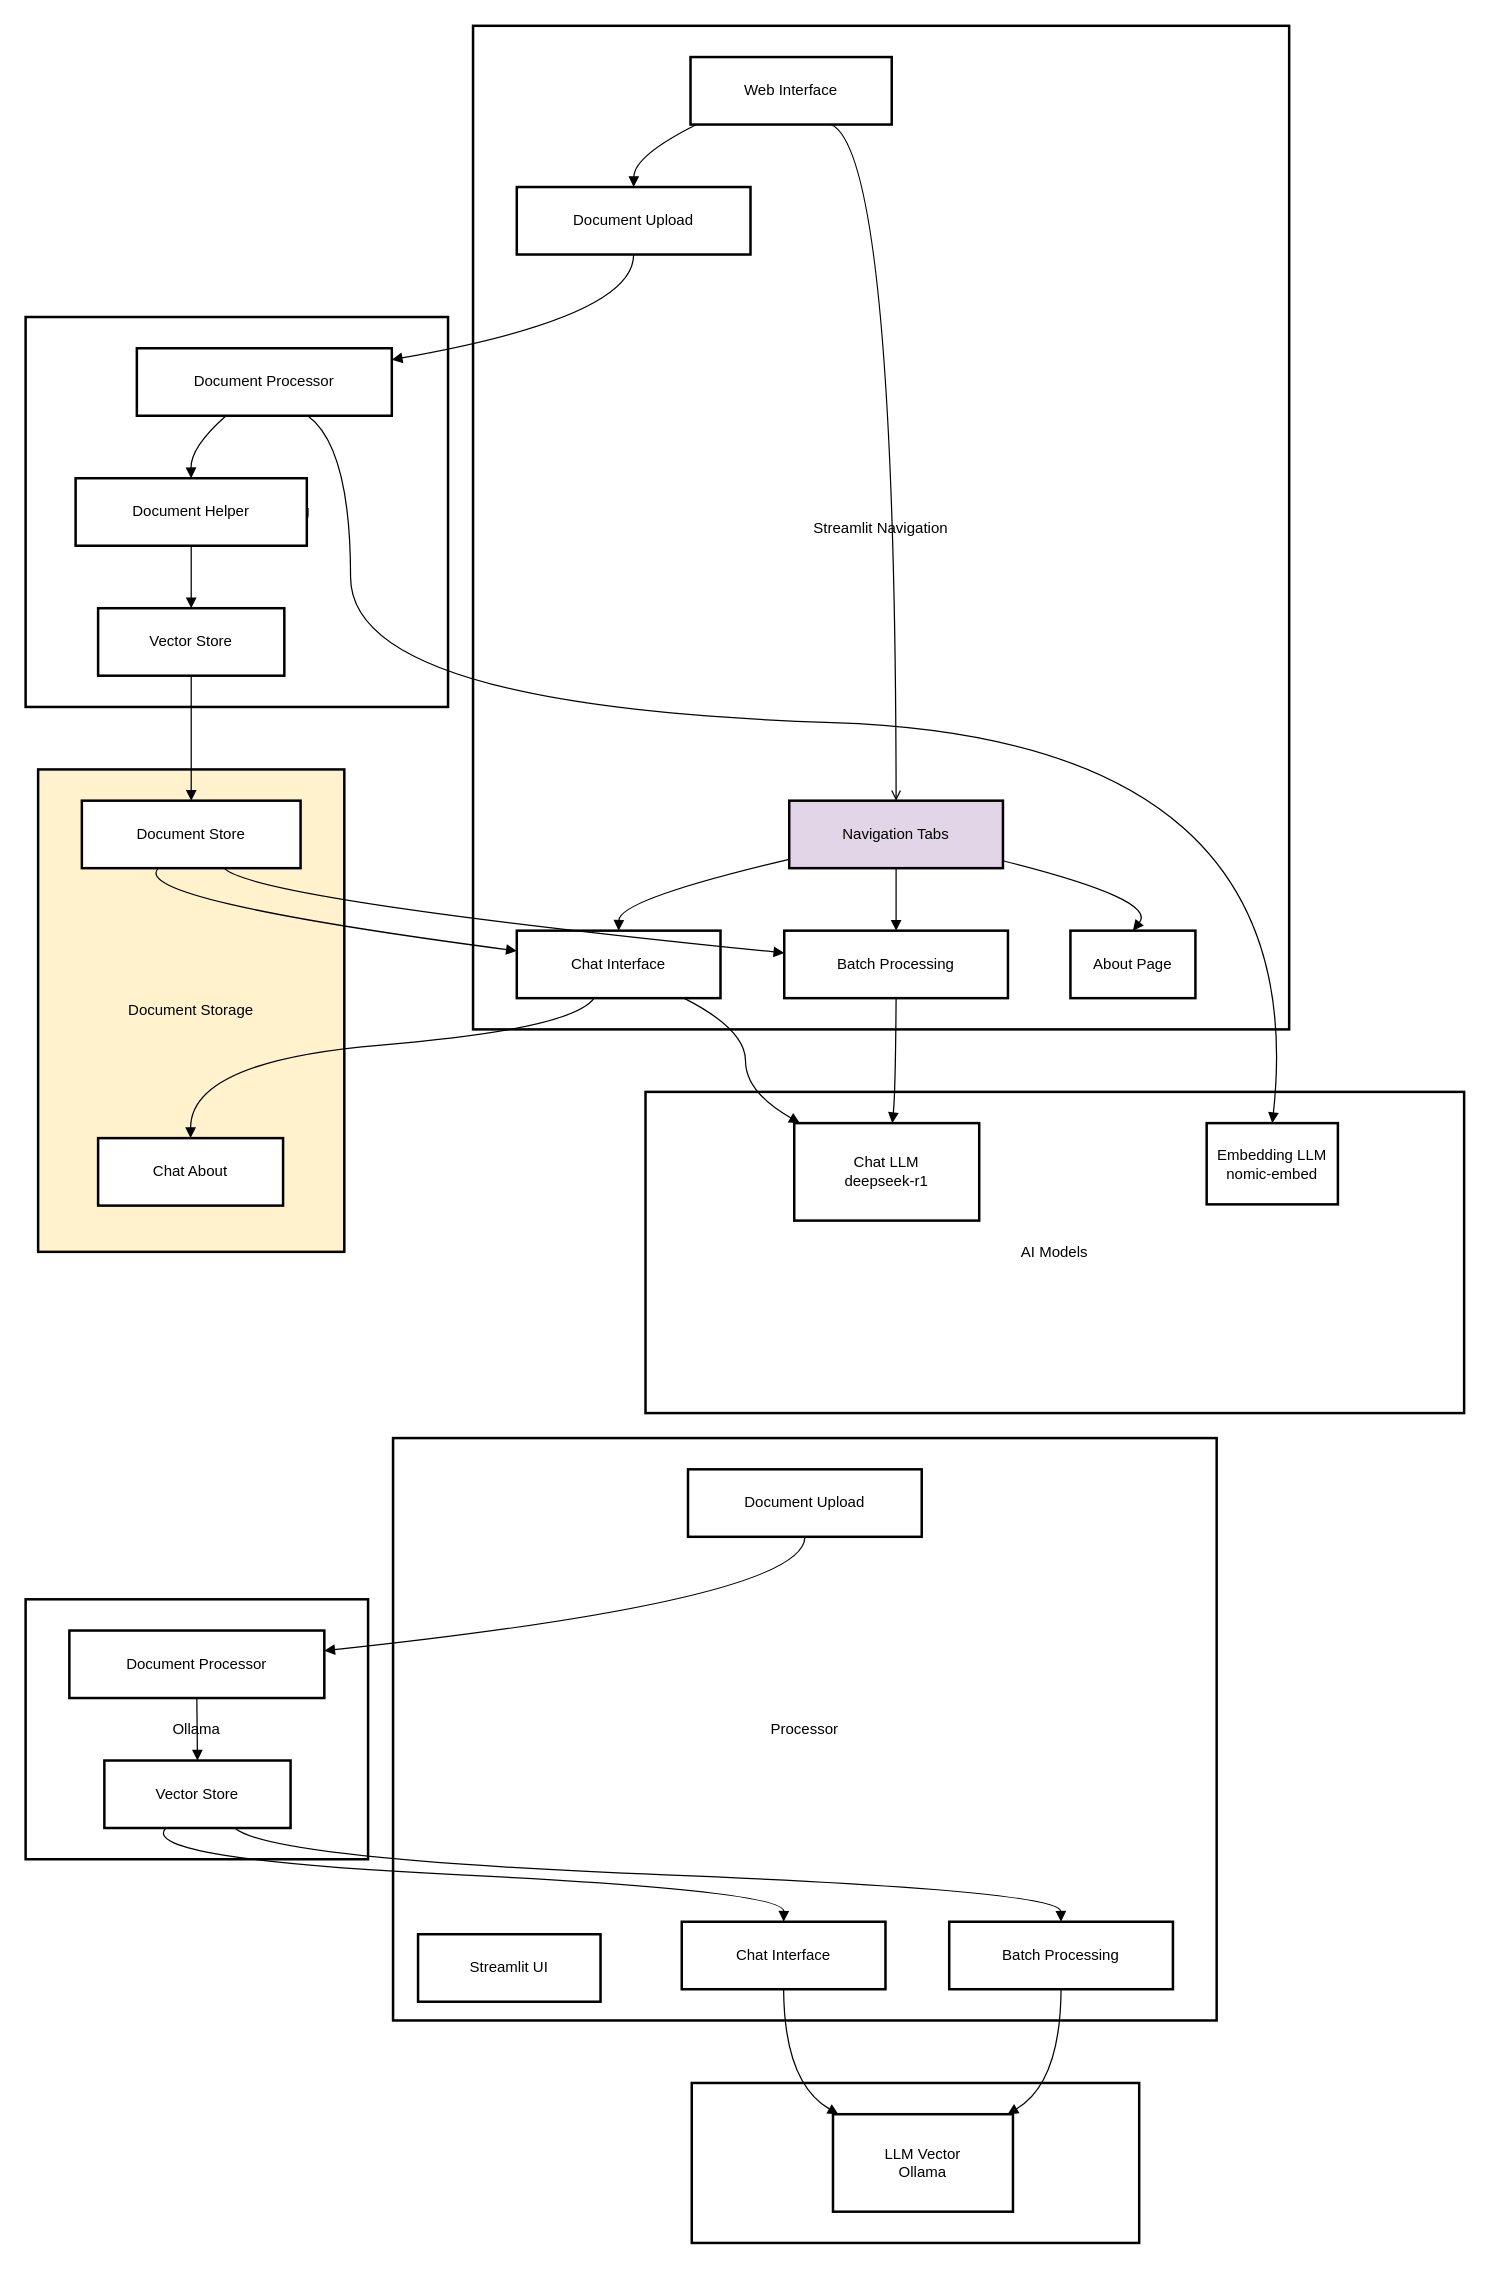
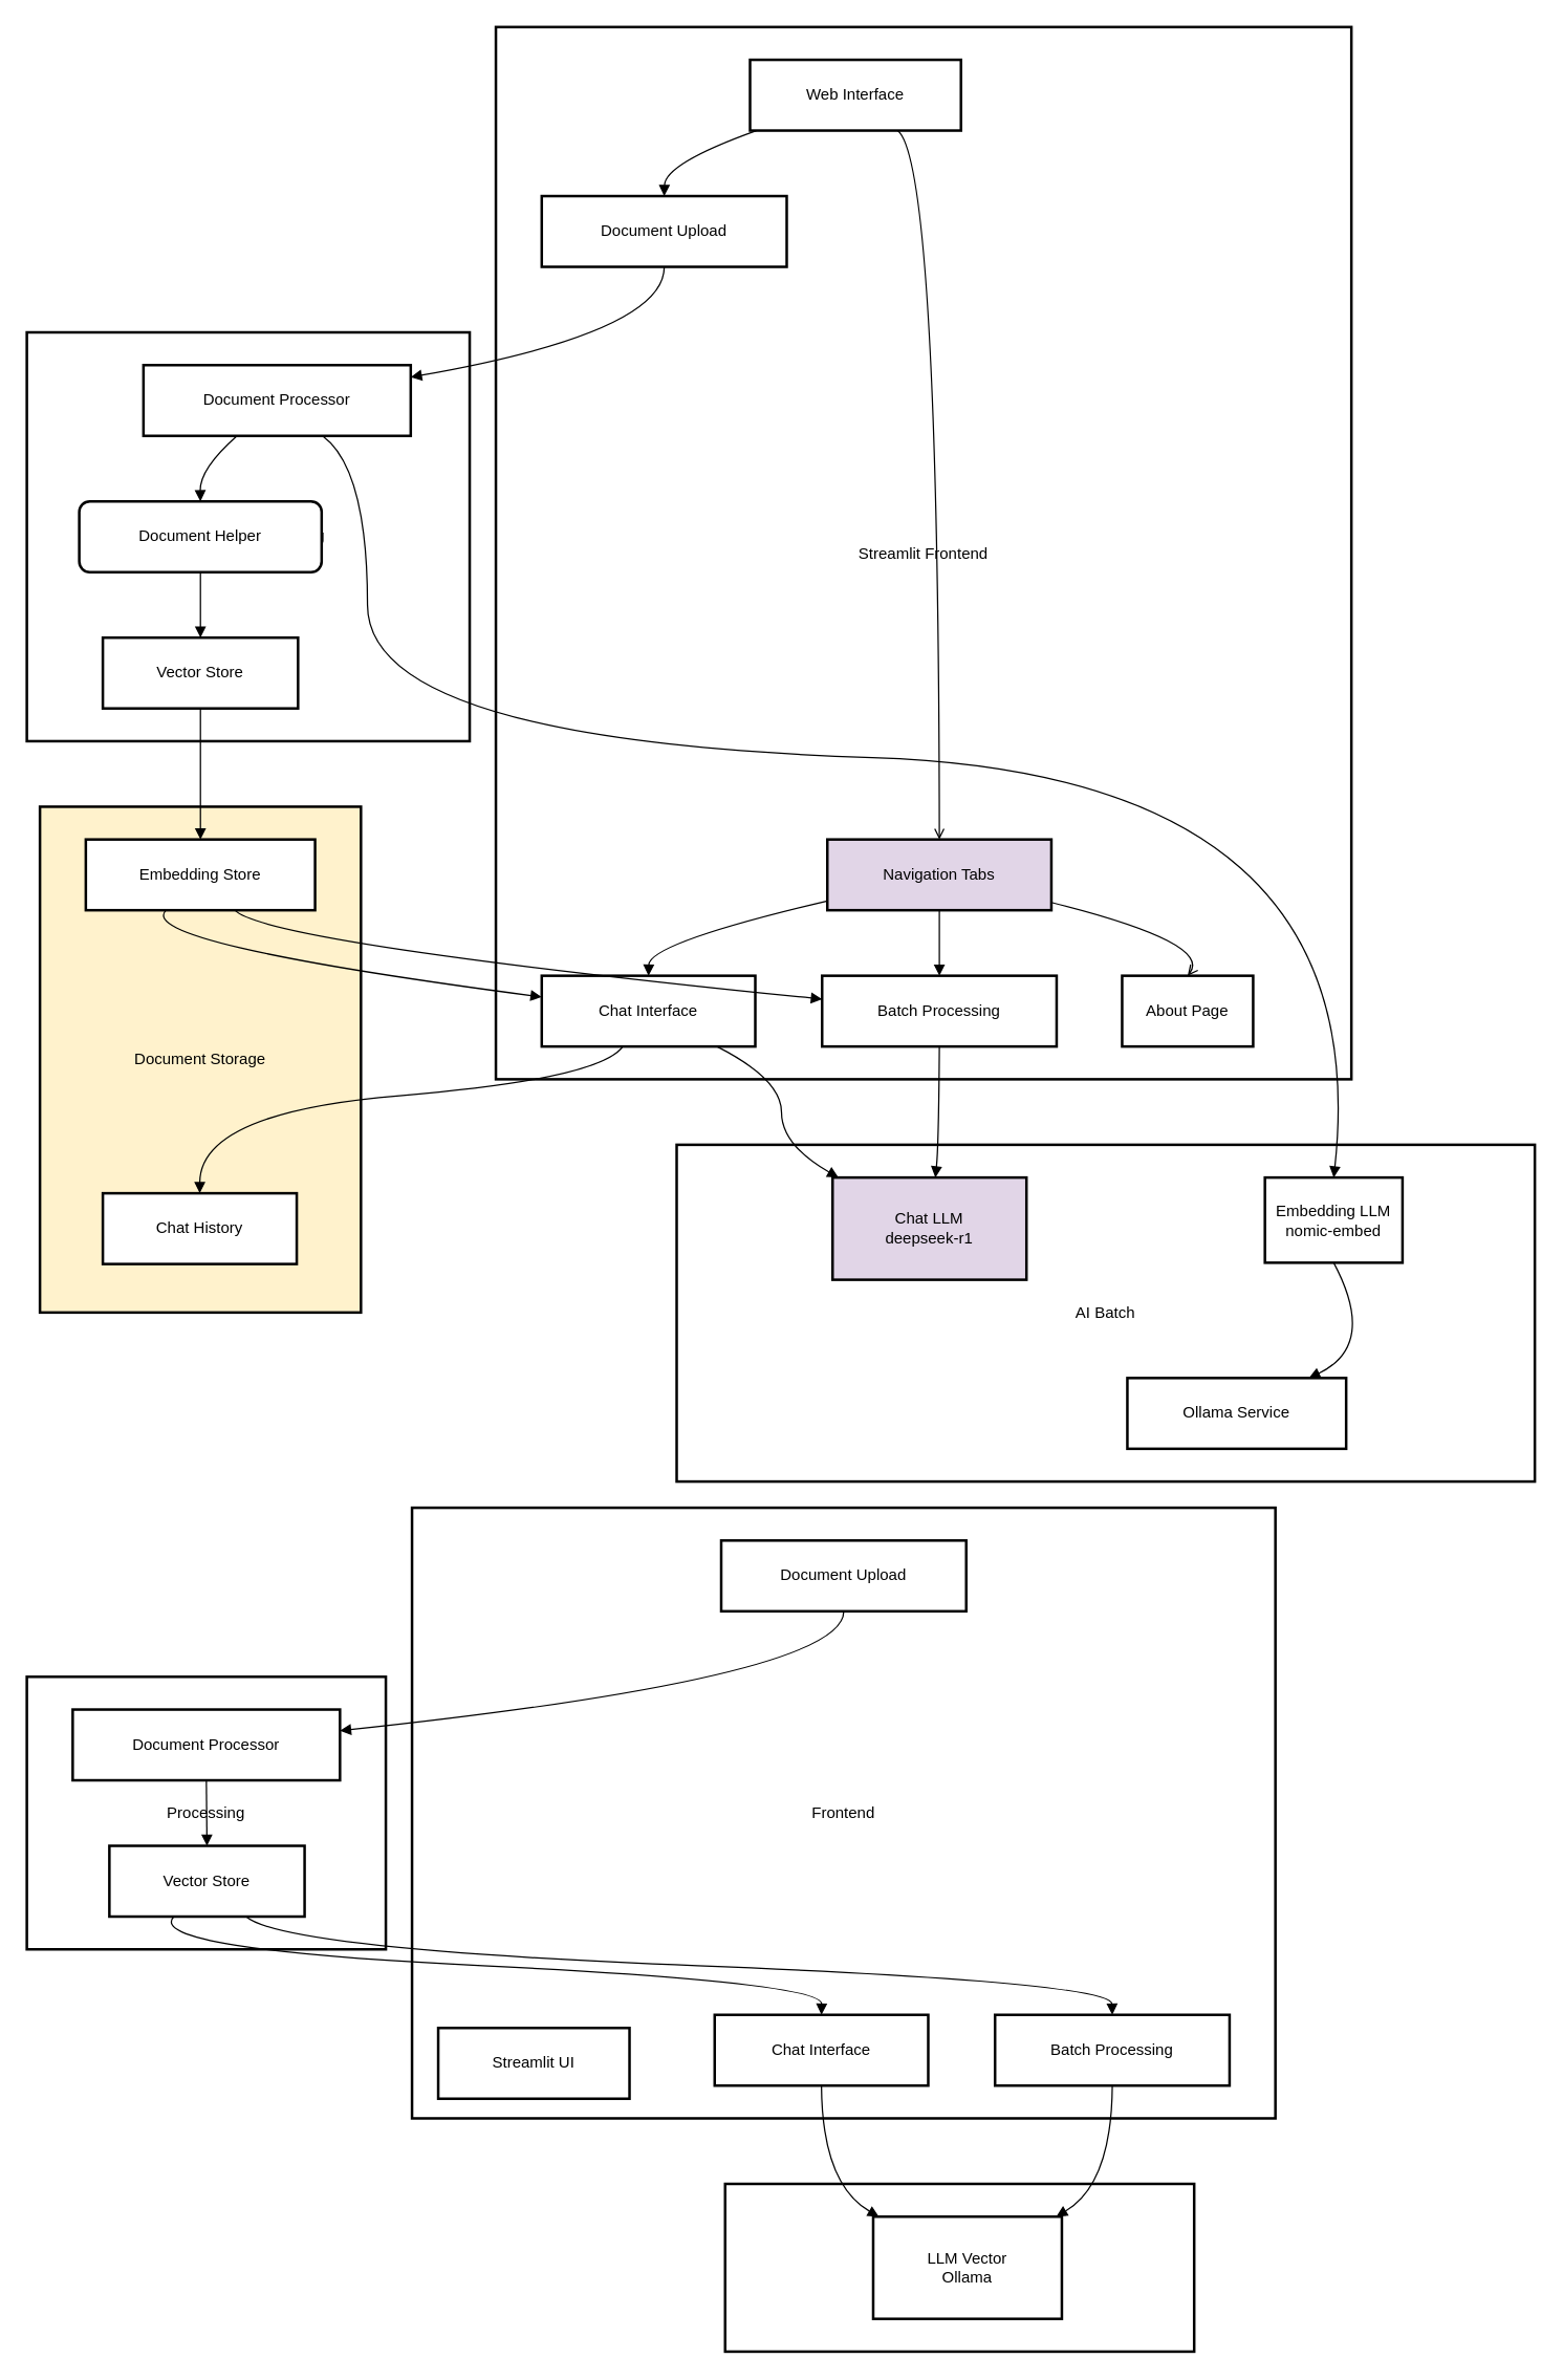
- <mxCell id="6" value="Web Interface" style="whiteSpace=wrap;strokeWidth=2;" vertex="1" parent="1"><mxGeometry x="552" y="45" width="161" height="54" as="geometry" /></mxCell>
+ <mxCell id="6" value="Web Interface" style="whiteSpace=wrap;strokeWidth=2;" vertex="1" parent="1"><mxGeometry x="572" y="45" width="161" height="54" as="geometry" /></mxCell>
- <mxCell id="14" value="Document Helper" style="whiteSpace=wrap;strokeWidth=2;" vertex="1" parent="1"><mxGeometry x="60" y="382" width="185" height="54" as="geometry" /></mxCell>
+ <mxCell id="14" value="Document Helper" style="whiteSpace=wrap;strokeWidth=2;rounded=1;" vertex="1" parent="1"><mxGeometry x="60" y="382" width="185" height="54" as="geometry" /></mxCell>
- <mxCell id="5" value="Streamlit Navigation" style="whiteSpace=wrap;strokeWidth=2;" vertex="1" parent="1"><mxGeometry x="378" y="20" width="653" height="803" as="geometry" /></mxCell>
+ <mxCell id="5" value="Streamlit Frontend" style="whiteSpace=wrap;strokeWidth=2;" vertex="1" parent="1"><mxGeometry x="378" y="20" width="653" height="803" as="geometry" /></mxCell>
- <mxCell id="18" value="Document Store" style="whiteSpace=wrap;strokeWidth=2;" vertex="1" parent="1"><mxGeometry x="65" y="640" width="175" height="54" as="geometry" /></mxCell>
+ <mxCell id="18" value="Embedding Store" style="whiteSpace=wrap;strokeWidth=2;" vertex="1" parent="1"><mxGeometry x="65" y="640" width="175" height="54" as="geometry" /></mxCell>
- <mxCell id="35" value="" style="curved=1;startArrow=none;endArrow=block;exitX=1;exitY=0.89;entryX=0.5;entryY=0;rounded=0;" edge="1" parent="1" source="8" target="11"><mxGeometry relative="1" as="geometry"><Array as="points"><mxPoint x="926" y="719" /></Array></mxGeometry></mxCell>
+ <mxCell id="35" value="" style="curved=1;startArrow=none;endArrow=open;exitX=1;exitY=0.89;entryX=0.5;entryY=0;rounded=0;" edge="1" parent="1" source="8" target="11"><mxGeometry relative="1" as="geometry"><Array as="points"><mxPoint x="926" y="719" /></Array></mxGeometry></mxCell>
- <mxCell id="19" value="Chat About" style="whiteSpace=wrap;strokeWidth=2;" vertex="1" parent="1"><mxGeometry x="78" y="910" width="148" height="54" as="geometry" /></mxCell>
+ <mxCell id="19" value="Chat History" style="whiteSpace=wrap;strokeWidth=2;" vertex="1" parent="1"><mxGeometry x="78" y="910" width="148" height="54" as="geometry" /></mxCell>
- <mxCell id="16" value="Chat LLM&#10;deepseek-r1" style="whiteSpace=wrap;strokeWidth=2;" vertex="1" parent="1"><mxGeometry x="635" y="898" width="148" height="78" as="geometry" /></mxCell>
+ <mxCell id="16" value="Chat LLM&#10;deepseek-r1" style="whiteSpace=wrap;strokeWidth=2;fillColor=#e1d5e7;" vertex="1" parent="1"><mxGeometry x="635" y="898" width="148" height="78" as="geometry" /></mxCell>
- <mxCell id="3" value="AI Models" style="whiteSpace=wrap;strokeWidth=2;" vertex="1" parent="1"><mxGeometry x="516" y="873" width="655" height="257" as="geometry" /></mxCell>
+ <mxCell id="3" value="AI Batch" style="whiteSpace=wrap;strokeWidth=2;" vertex="1" parent="1"><mxGeometry x="516" y="873" width="655" height="257" as="geometry" /></mxCell>
+ <mxCell id="29" value="" style="curved=1;startArrow=none;endArrow=block;exitX=0.5;exitY=1;entryX=0.83;entryY=0;rounded=0;" edge="1" parent="1" source="17" target="15"><mxGeometry relative="1" as="geometry"><Array as="points"><mxPoint x="1051" y="1026" /></Array></mxGeometry></mxCell>
+ <mxCell id="15" value="Ollama Service" style="whiteSpace=wrap;strokeWidth=2;" vertex="1" parent="1"><mxGeometry x="860" y="1051" width="167" height="54" as="geometry" /></mxCell>
- <mxCell id="37" value="Ollama" style="whiteSpace=wrap;strokeWidth=2;" vertex="1" parent="1"><mxGeometry x="20" y="1279" width="274" height="208" as="geometry" /></mxCell>
+ <mxCell id="37" value="Processing" style="whiteSpace=wrap;strokeWidth=2;" vertex="1" parent="1"><mxGeometry x="20" y="1279" width="274" height="208" as="geometry" /></mxCell>
- <mxCell id="38" value="Processor" style="whiteSpace=wrap;strokeWidth=2;" vertex="1" parent="1"><mxGeometry x="314" y="1150" width="659" height="466" as="geometry" /></mxCell>
+ <mxCell id="38" value="Frontend" style="whiteSpace=wrap;strokeWidth=2;" vertex="1" parent="1"><mxGeometry x="314" y="1150" width="659" height="466" as="geometry" /></mxCell>
